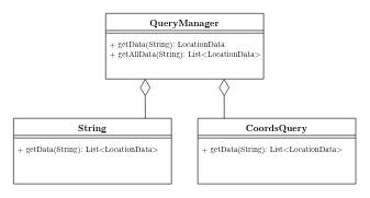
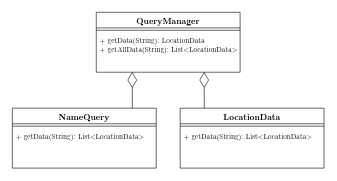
- <mxCell id="5" value="String" style="swimlane;fontStyle=1;align=center;verticalAlign=top;childLayout=stackLayout;horizontal=1;startSize=26;horizontalStack=0;resizeParent=1;resizeParentMax=0;resizeLast=0;collapsible=1;marginBottom=0;fontFamily=Latin Modern Roman;fontSize=14;" parent="1" vertex="1"><mxGeometry x="20" y="180" width="240" height="100" as="geometry" /></mxCell>
+ <mxCell id="5" value="NameQuery" style="swimlane;fontStyle=1;align=center;verticalAlign=top;childLayout=stackLayout;horizontal=1;startSize=26;horizontalStack=0;resizeParent=1;resizeParentMax=0;resizeLast=0;collapsible=1;marginBottom=0;fontFamily=Latin Modern Roman;fontSize=14;" parent="1" vertex="1"><mxGeometry x="20" y="180" width="240" height="100" as="geometry" /></mxCell>
- <mxCell id="9" value="CoordsQuery" style="swimlane;fontStyle=1;align=center;verticalAlign=top;childLayout=stackLayout;horizontal=1;startSize=26;horizontalStack=0;resizeParent=1;resizeParentMax=0;resizeLast=0;collapsible=1;marginBottom=0;fontFamily=Latin Modern Roman;fontSize=14;" parent="1" vertex="1"><mxGeometry x="300" y="180" width="240" height="100" as="geometry" /></mxCell>
+ <mxCell id="9" value="LocationData" style="swimlane;fontStyle=1;align=center;verticalAlign=top;childLayout=stackLayout;horizontal=1;startSize=26;horizontalStack=0;resizeParent=1;resizeParentMax=0;resizeLast=0;collapsible=1;marginBottom=0;fontFamily=Latin Modern Roman;fontSize=14;" parent="1" vertex="1"><mxGeometry x="300" y="180" width="240" height="100" as="geometry" /></mxCell>
